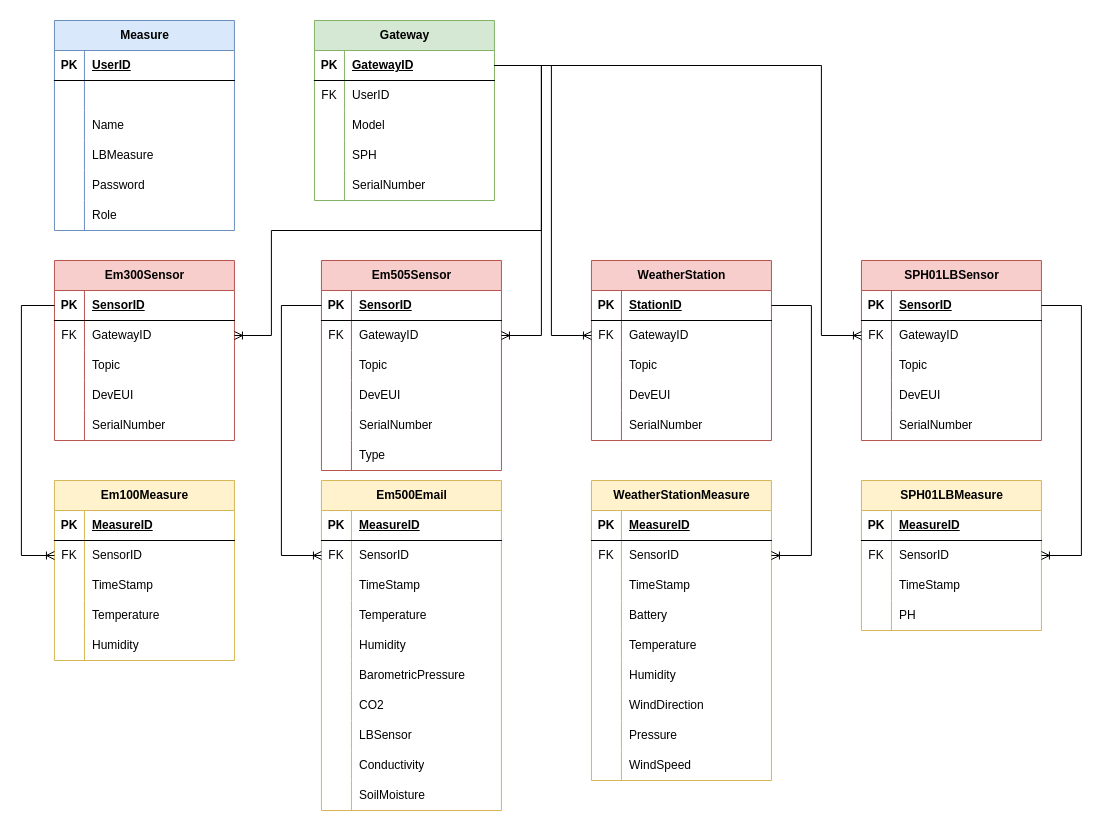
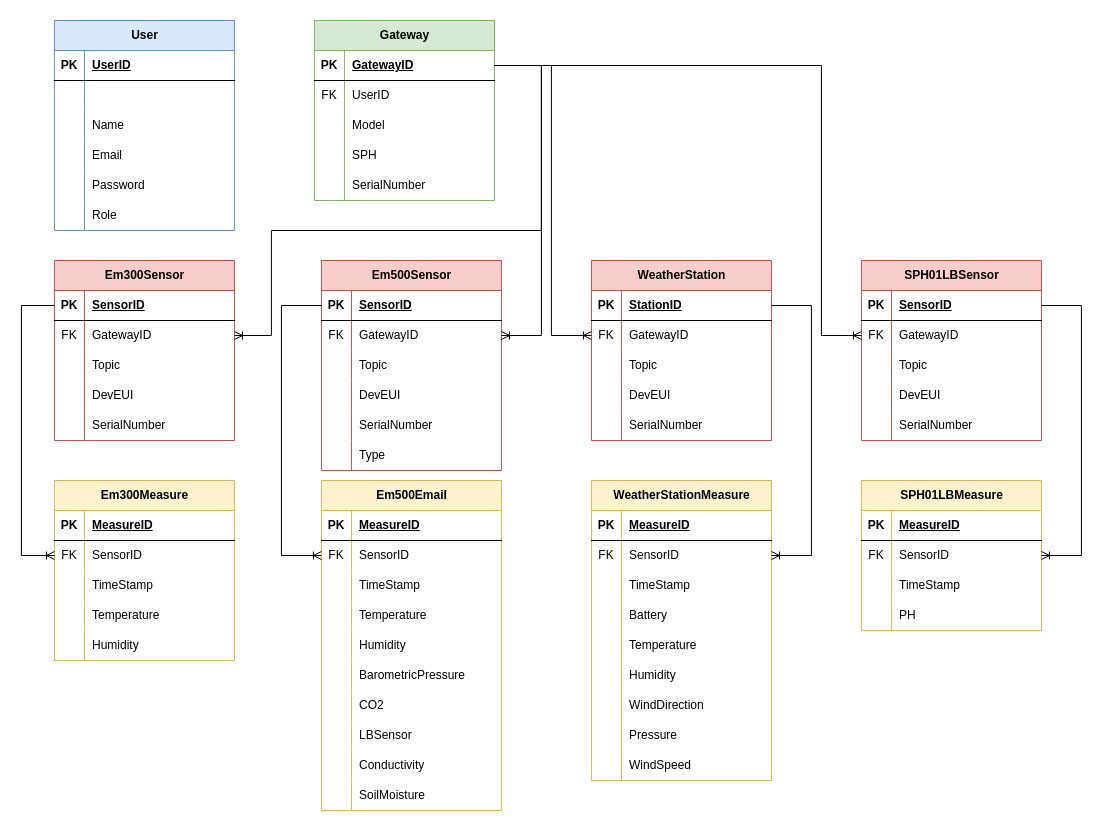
- <mxCell id="150" value="Measure" style="shape=table;startSize=30;container=1;collapsible=1;childLayout=tableLayout;fixedRows=1;rowLines=0;fontStyle=1;align=center;resizeLast=1;html=1;fillColor=#dae8fc;strokeColor=#6c8ebf;" parent="1" vertex="1"><mxGeometry x="53.94" y="20" width="180" height="210" as="geometry" /></mxCell>
+ <mxCell id="150" value="User" style="shape=table;startSize=30;container=1;collapsible=1;childLayout=tableLayout;fixedRows=1;rowLines=0;fontStyle=1;align=center;resizeLast=1;html=1;fillColor=#dae8fc;strokeColor=#6c8ebf;" parent="1" vertex="1"><mxGeometry x="53.94" y="20" width="180" height="210" as="geometry" /></mxCell>
- <mxCell id="162" value="LBMeasure" style="shape=partialRectangle;connectable=0;fillColor=none;top=0;left=0;bottom=0;right=0;align=left;spacingLeft=6;overflow=hidden;whiteSpace=wrap;html=1;" parent="160" vertex="1"><mxGeometry x="30" width="150" height="30" as="geometry"><mxRectangle width="150" height="30" as="alternateBounds" /></mxGeometry></mxCell>
+ <mxCell id="162" value="Email" style="shape=partialRectangle;connectable=0;fillColor=none;top=0;left=0;bottom=0;right=0;align=left;spacingLeft=6;overflow=hidden;whiteSpace=wrap;html=1;" parent="160" vertex="1"><mxGeometry x="30" width="150" height="30" as="geometry"><mxRectangle width="150" height="30" as="alternateBounds" /></mxGeometry></mxCell>
- <mxCell id="18" value="Em505Sensor" style="shape=table;startSize=30;container=1;collapsible=1;childLayout=tableLayout;fixedRows=1;rowLines=0;fontStyle=1;align=center;resizeLast=1;html=1;fillColor=#f8cecc;strokeColor=#b85450;" parent="1" vertex="1"><mxGeometry x="320.94" y="260" width="180" height="210" as="geometry" /></mxCell>
+ <mxCell id="18" value="Em500Sensor" style="shape=table;startSize=30;container=1;collapsible=1;childLayout=tableLayout;fixedRows=1;rowLines=0;fontStyle=1;align=center;resizeLast=1;html=1;fillColor=#f8cecc;strokeColor=#b85450;" parent="1" vertex="1"><mxGeometry x="320.94" y="260" width="180" height="210" as="geometry" /></mxCell>
- <mxCell id="72" value="Em100Measure" style="shape=table;startSize=30;container=1;collapsible=1;childLayout=tableLayout;fixedRows=1;rowLines=0;fontStyle=1;align=center;resizeLast=1;html=1;fillColor=#fff2cc;strokeColor=#d6b656;" parent="1" vertex="1"><mxGeometry x="53.94" y="480" width="180" height="180" as="geometry" /></mxCell>
+ <mxCell id="72" value="Em300Measure" style="shape=table;startSize=30;container=1;collapsible=1;childLayout=tableLayout;fixedRows=1;rowLines=0;fontStyle=1;align=center;resizeLast=1;html=1;fillColor=#fff2cc;strokeColor=#d6b656;" parent="1" vertex="1"><mxGeometry x="53.94" y="480" width="180" height="180" as="geometry" /></mxCell>
